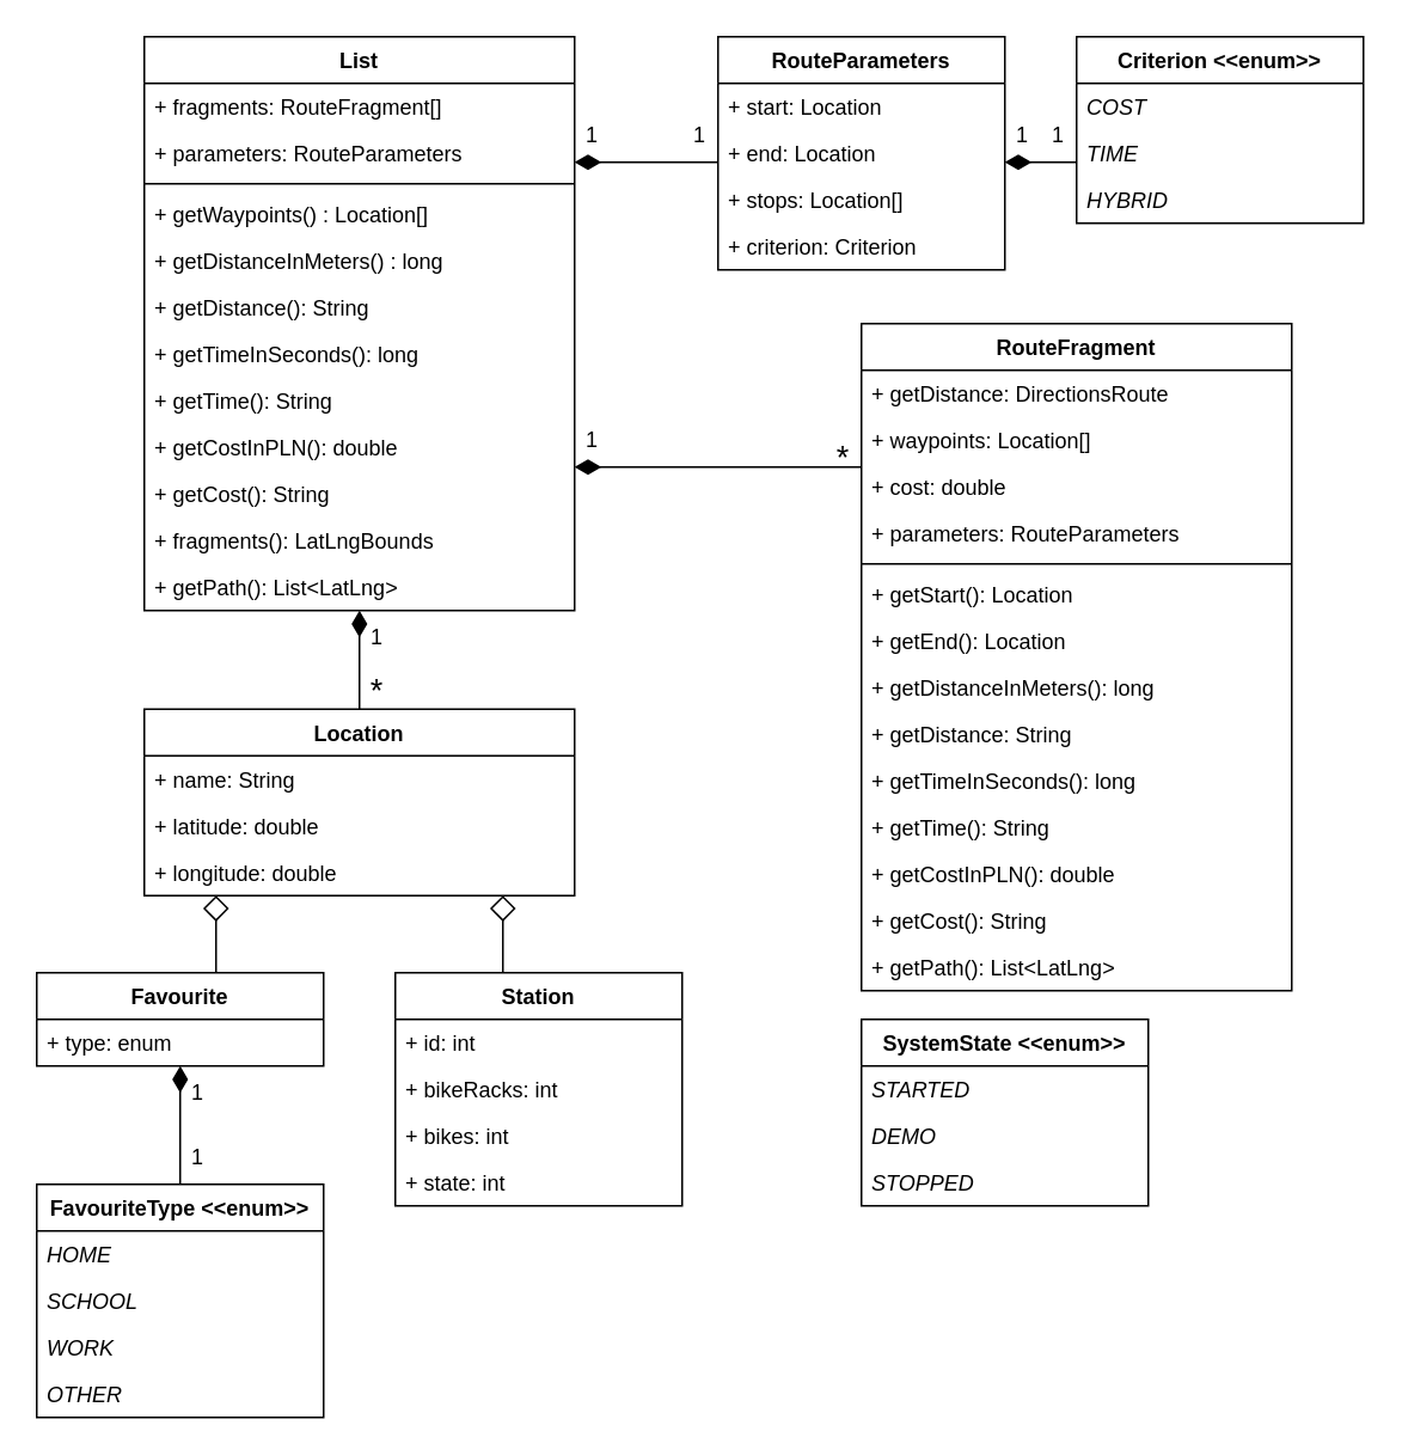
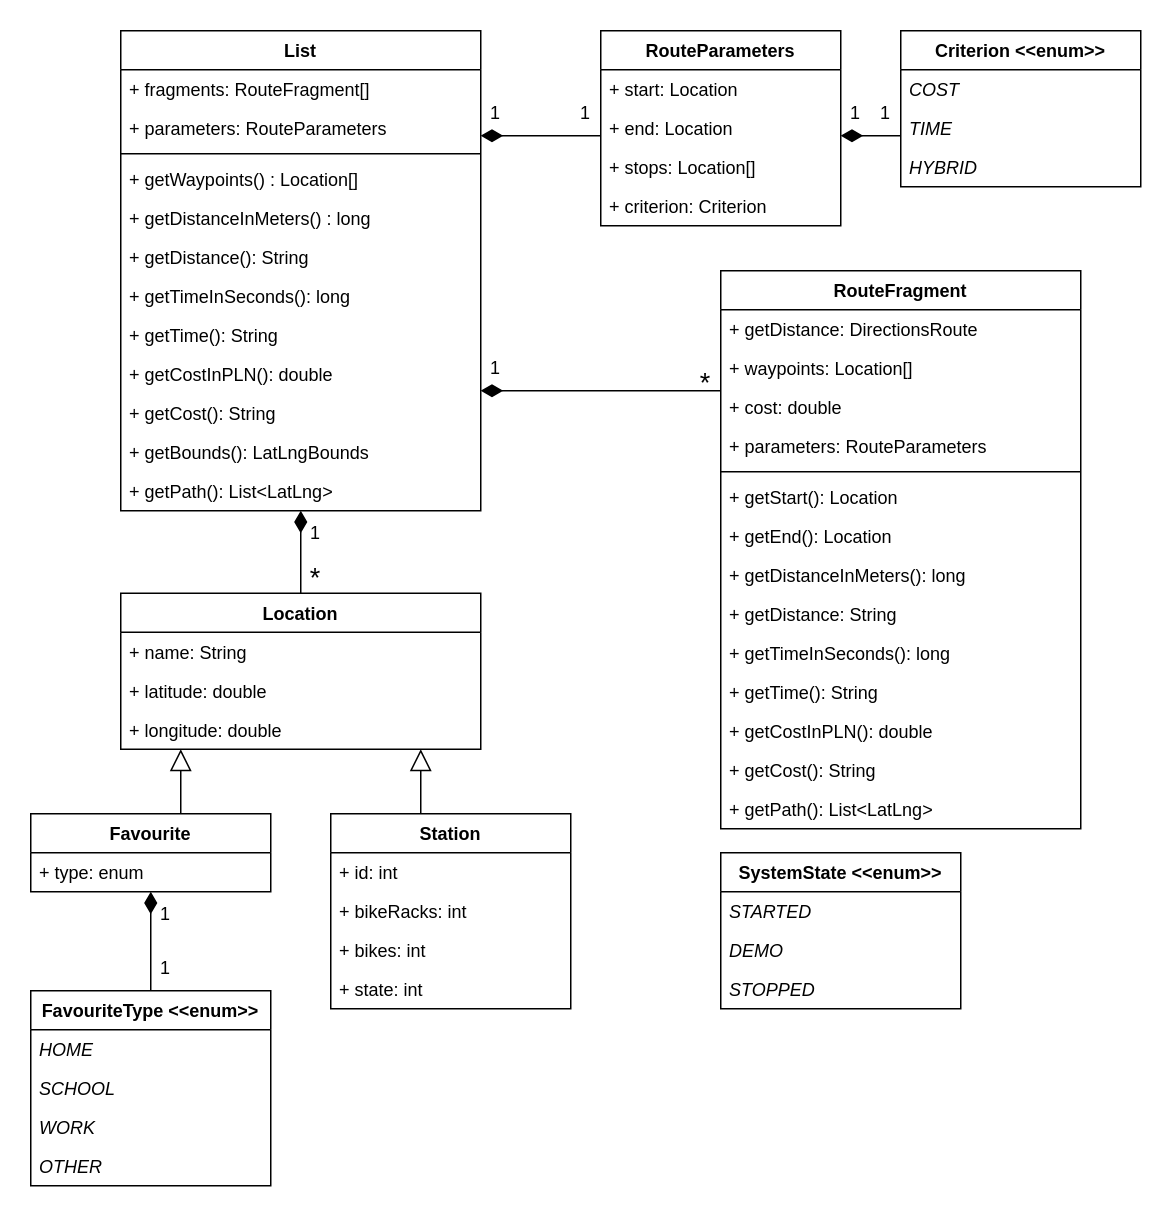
- <mxCell id="26" value="+ fragments(): LatLngBounds" style="text;strokeColor=none;fillColor=none;align=left;verticalAlign=top;spacingLeft=4;spacingRight=4;overflow=hidden;rotatable=0;points=[[0,0.5],[1,0.5]];portConstraint=eastwest;" parent="15" vertex="1"><mxGeometry y="268" width="240" height="26" as="geometry" /></mxCell>
+ <mxCell id="26" value="+ getBounds(): LatLngBounds" style="text;strokeColor=none;fillColor=none;align=left;verticalAlign=top;spacingLeft=4;spacingRight=4;overflow=hidden;rotatable=0;points=[[0,0.5],[1,0.5]];portConstraint=eastwest;" parent="15" vertex="1"><mxGeometry y="268" width="240" height="26" as="geometry" /></mxCell>
- <mxCell id="7" style="edgeStyle=orthogonalEdgeStyle;rounded=0;orthogonalLoop=1;jettySize=auto;html=1;fontSize=12;endArrow=diamond;endFill=0;endSize=12;" parent="1" source="8" target="2" edge="1"><mxGeometry relative="1" as="geometry"><mxPoint x="15" y="525" as="sourcePoint" /><Array as="points"><mxPoint x="120" y="530" /><mxPoint x="120" y="530" /></Array></mxGeometry></mxCell>
+ <mxCell id="7" style="edgeStyle=orthogonalEdgeStyle;rounded=0;orthogonalLoop=1;jettySize=auto;html=1;fontSize=12;endArrow=block;endFill=0;endSize=12;" parent="1" source="8" target="2" edge="1"><mxGeometry relative="1" as="geometry"><mxPoint x="15" y="525" as="sourcePoint" /><Array as="points"><mxPoint x="120" y="530" /><mxPoint x="120" y="530" /></Array></mxGeometry></mxCell>
- <mxCell id="6" style="edgeStyle=orthogonalEdgeStyle;rounded=0;orthogonalLoop=1;jettySize=auto;html=1;fontSize=12;endArrow=diamond;endFill=0;endSize=12;" parent="1" source="65" target="2" edge="1"><mxGeometry relative="1" as="geometry"><Array as="points"><mxPoint x="280" y="520" /><mxPoint x="280" y="520" /></Array></mxGeometry></mxCell>
+ <mxCell id="6" style="edgeStyle=orthogonalEdgeStyle;rounded=0;orthogonalLoop=1;jettySize=auto;html=1;fontSize=12;endArrow=block;endFill=0;endSize=12;" parent="1" source="65" target="2" edge="1"><mxGeometry relative="1" as="geometry"><Array as="points"><mxPoint x="280" y="520" /><mxPoint x="280" y="520" /></Array></mxGeometry></mxCell>
